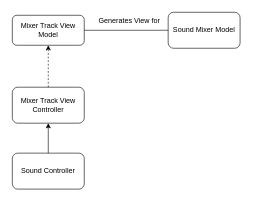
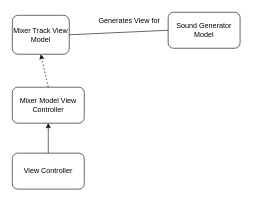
- <mxCell id="2" value="Mixer Track View Model" style="rounded=1;whiteSpace=wrap;html=1;" vertex="1" parent="1"><mxGeometry x="20" y="25" width="120" height="50" as="geometry" /></mxCell>
+ <mxCell id="2" value="Mixer Track View Model" style="rounded=1;whiteSpace=wrap;html=1;" vertex="1" parent="1"><mxGeometry x="20" y="25" width="95" height="65" as="geometry" /></mxCell>
- <mxCell id="7" value="Sound Mixer Model" style="rounded=1;whiteSpace=wrap;html=1;" vertex="1" parent="1"><mxGeometry x="280" y="20" width="120" height="60" as="geometry" /></mxCell>
+ <mxCell id="7" value="Sound Generator Model" style="rounded=1;whiteSpace=wrap;html=1;" vertex="1" parent="1"><mxGeometry x="280" y="20" width="120" height="60" as="geometry" /></mxCell>
- <mxCell id="4" value="Mixer Track View Controller" style="rounded=1;whiteSpace=wrap;html=1;" vertex="1" parent="1"><mxGeometry x="20" y="145" width="120" height="60" as="geometry" /></mxCell>
+ <mxCell id="4" value="Mixer Model View Controller" style="rounded=1;whiteSpace=wrap;html=1;" vertex="1" parent="1"><mxGeometry x="20" y="145" width="120" height="60" as="geometry" /></mxCell>
- <mxCell id="3" value="Sound Controller" style="rounded=1;whiteSpace=wrap;html=1;" vertex="1" parent="1"><mxGeometry x="20" y="255" width="120" height="60" as="geometry" /></mxCell>
+ <mxCell id="3" value="View Controller" style="rounded=1;whiteSpace=wrap;html=1;" vertex="1" parent="1"><mxGeometry x="20" y="255" width="120" height="60" as="geometry" /></mxCell>
